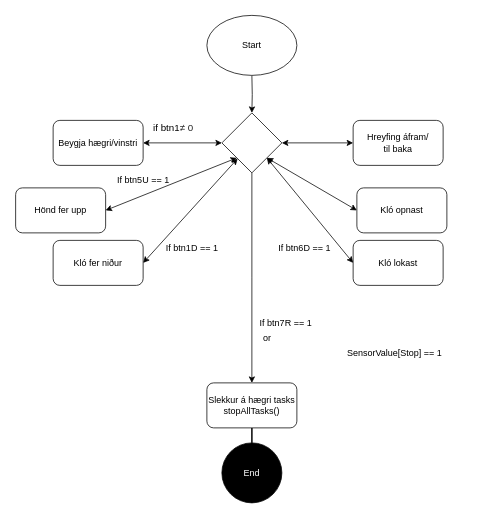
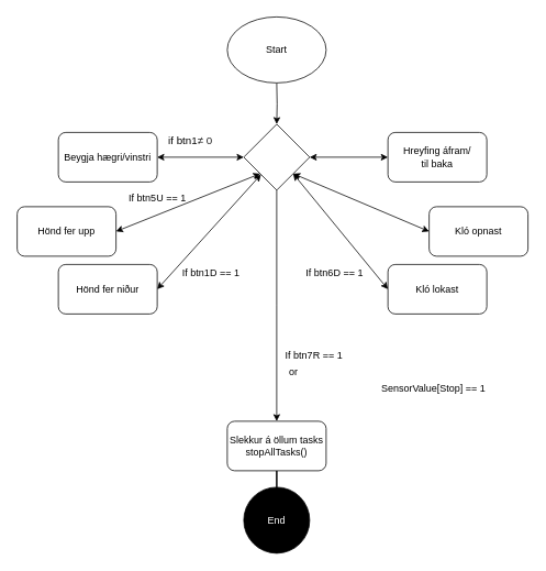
- <mxCell id="25" value="Kló opnast" style="rounded=1;whiteSpace=wrap;html=1;fillColor=#FFFFFF;" vertex="1" parent="1"><mxGeometry x="475" y="250" width="120" height="60" as="geometry" /></mxCell>
+ <mxCell id="25" value="Kló opnast" style="rounded=1;whiteSpace=wrap;html=1;fillColor=#FFFFFF;" vertex="1" parent="1"><mxGeometry x="520" y="250" width="120" height="60" as="geometry" /></mxCell>
- <mxCell id="23" value="Kló fer niður" style="rounded=1;whiteSpace=wrap;html=1;fillColor=#FFFFFF;" vertex="1" parent="1"><mxGeometry x="70" y="320" width="120" height="60" as="geometry" /></mxCell>
+ <mxCell id="23" value="Hönd fer niður" style="rounded=1;whiteSpace=wrap;html=1;fillColor=#FFFFFF;" vertex="1" parent="1"><mxGeometry x="70" y="320" width="120" height="60" as="geometry" /></mxCell>
- <mxCell id="13" value="Slekkur á hægri tasks&lt;br&gt;stopAllTasks()" style="rounded=1;whiteSpace=wrap;html=1;" vertex="1" parent="1"><mxGeometry x="275" y="510" width="120" height="60" as="geometry" /></mxCell>
+ <mxCell id="13" value="Slekkur á öllum tasks&lt;br&gt;stopAllTasks()" style="rounded=1;whiteSpace=wrap;html=1;" vertex="1" parent="1"><mxGeometry x="275" y="510" width="120" height="60" as="geometry" /></mxCell>
